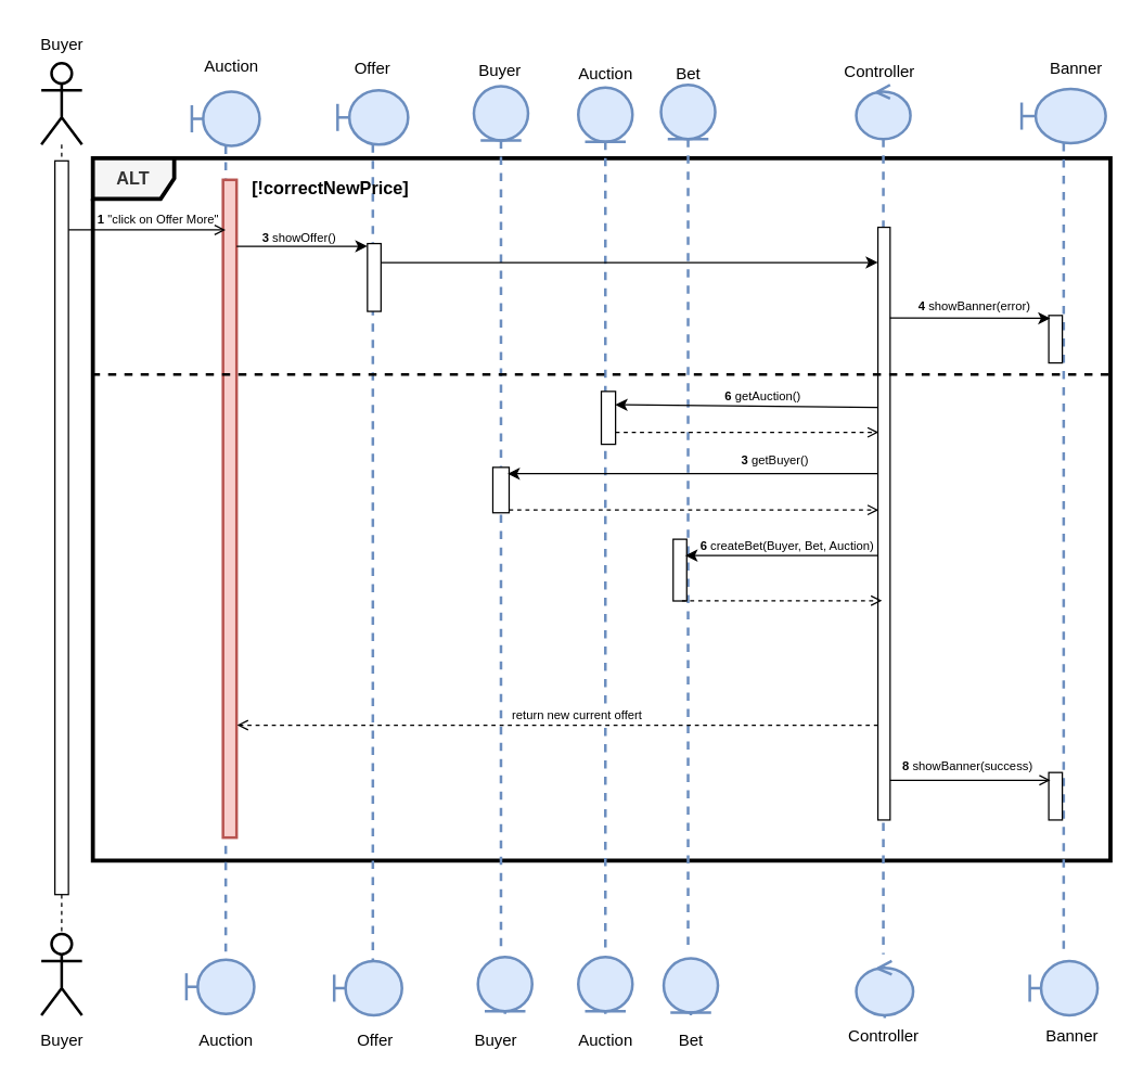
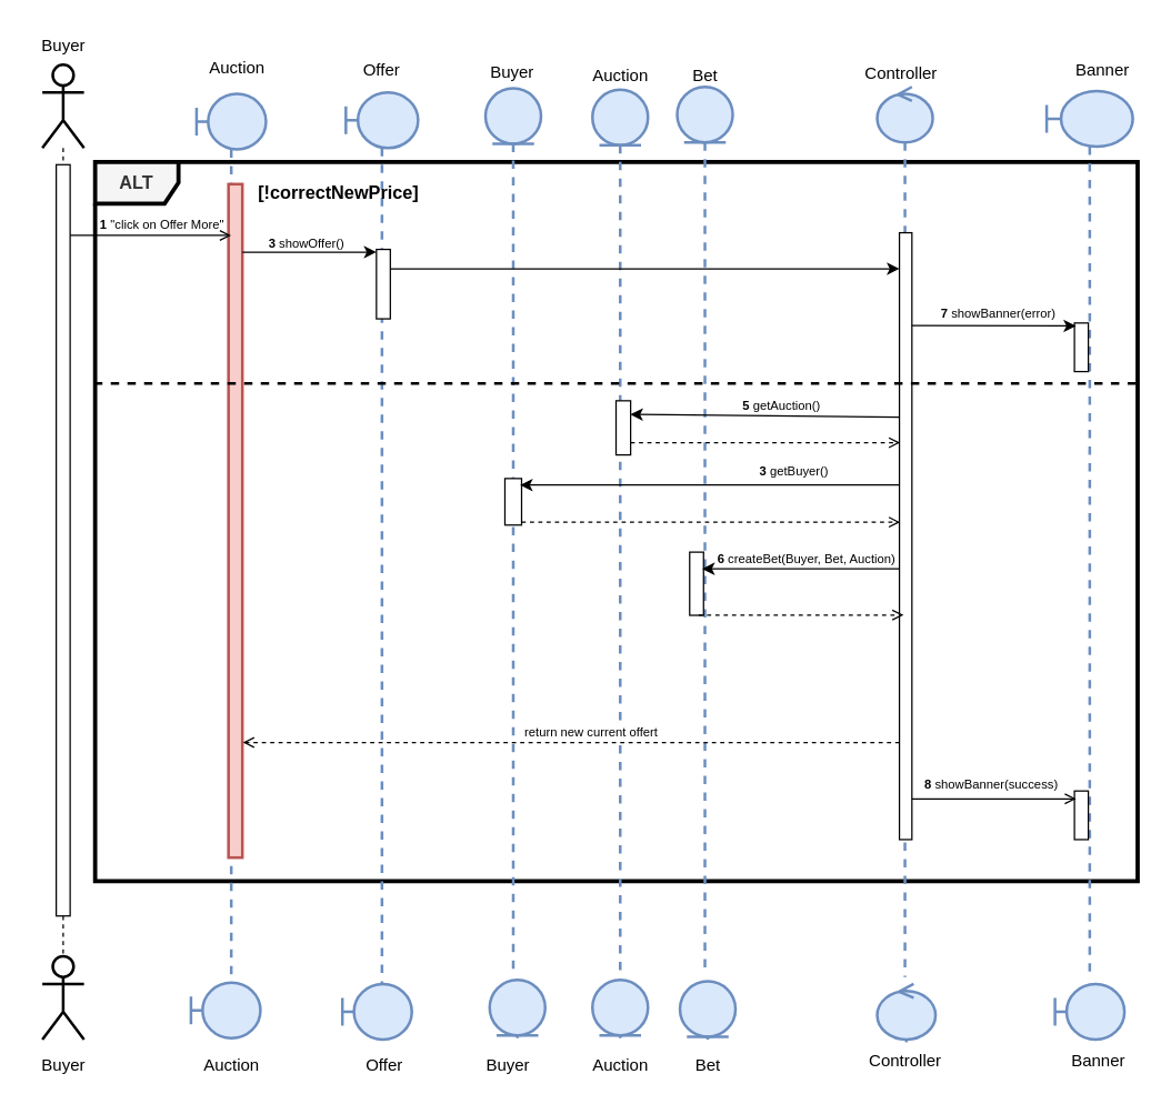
- <mxCell id="52" value="&lt;b&gt;4&amp;nbsp;&lt;/b&gt;showBanner(error)" style="text;html=1;align=center;verticalAlign=middle;resizable=0;points=[];autosize=1;strokeColor=none;fillColor=none;fontSize=9;" parent="1" vertex="1"><mxGeometry x="667" y="214" width="101" height="23" as="geometry" /></mxCell>
+ <mxCell id="52" value="&lt;b&gt;7&amp;nbsp;&lt;/b&gt;showBanner(error)" style="text;html=1;align=center;verticalAlign=middle;resizable=0;points=[];autosize=1;strokeColor=none;fillColor=none;fontSize=9;" parent="1" vertex="1"><mxGeometry x="667" y="214" width="101" height="23" as="geometry" /></mxCell>
- <mxCell id="56" value="&lt;b&gt;6&amp;nbsp;&lt;/b&gt;getAuction()" style="text;html=1;align=center;verticalAlign=middle;resizable=0;points=[];autosize=1;strokeColor=none;fillColor=none;fontSize=9;" parent="1" vertex="1"><mxGeometry x="525" y="280" width="74" height="23" as="geometry" /></mxCell>
+ <mxCell id="56" value="&lt;b&gt;5&amp;nbsp;&lt;/b&gt;getAuction()" style="text;html=1;align=center;verticalAlign=middle;resizable=0;points=[];autosize=1;strokeColor=none;fillColor=none;fontSize=9;" parent="1" vertex="1"><mxGeometry x="525" y="280" width="74" height="23" as="geometry" /></mxCell>
